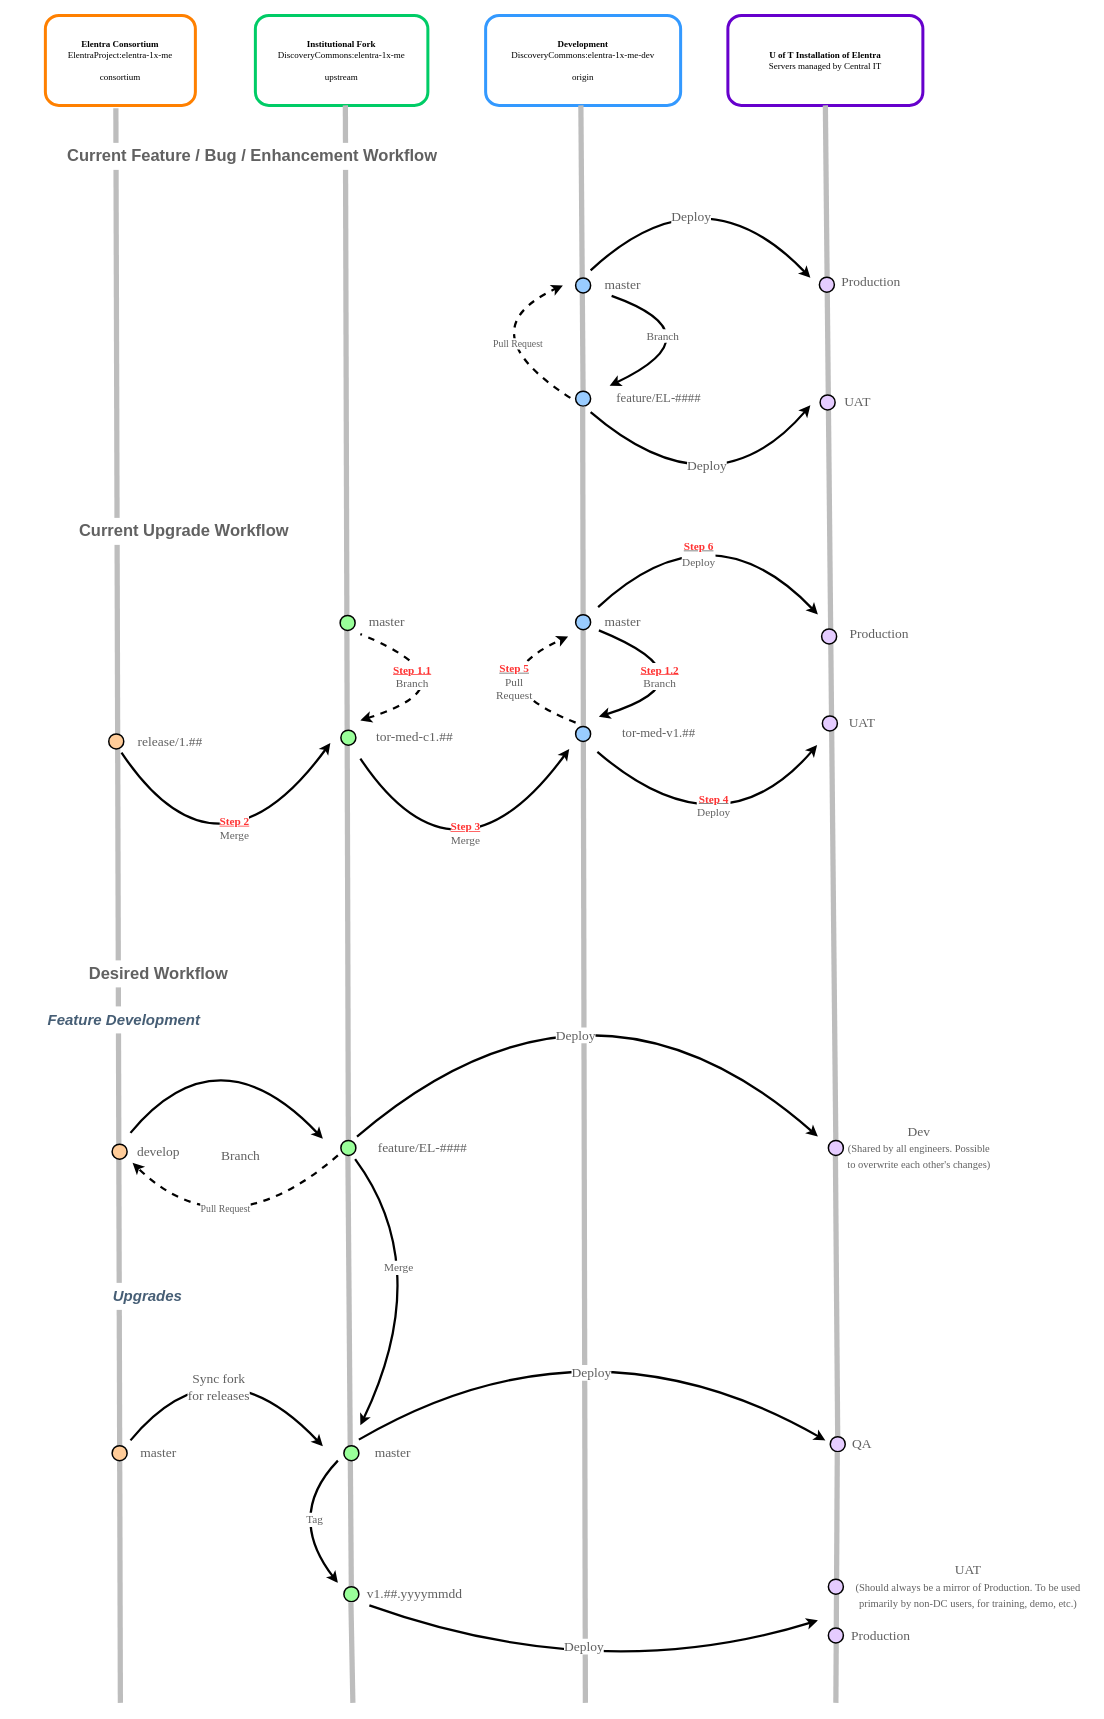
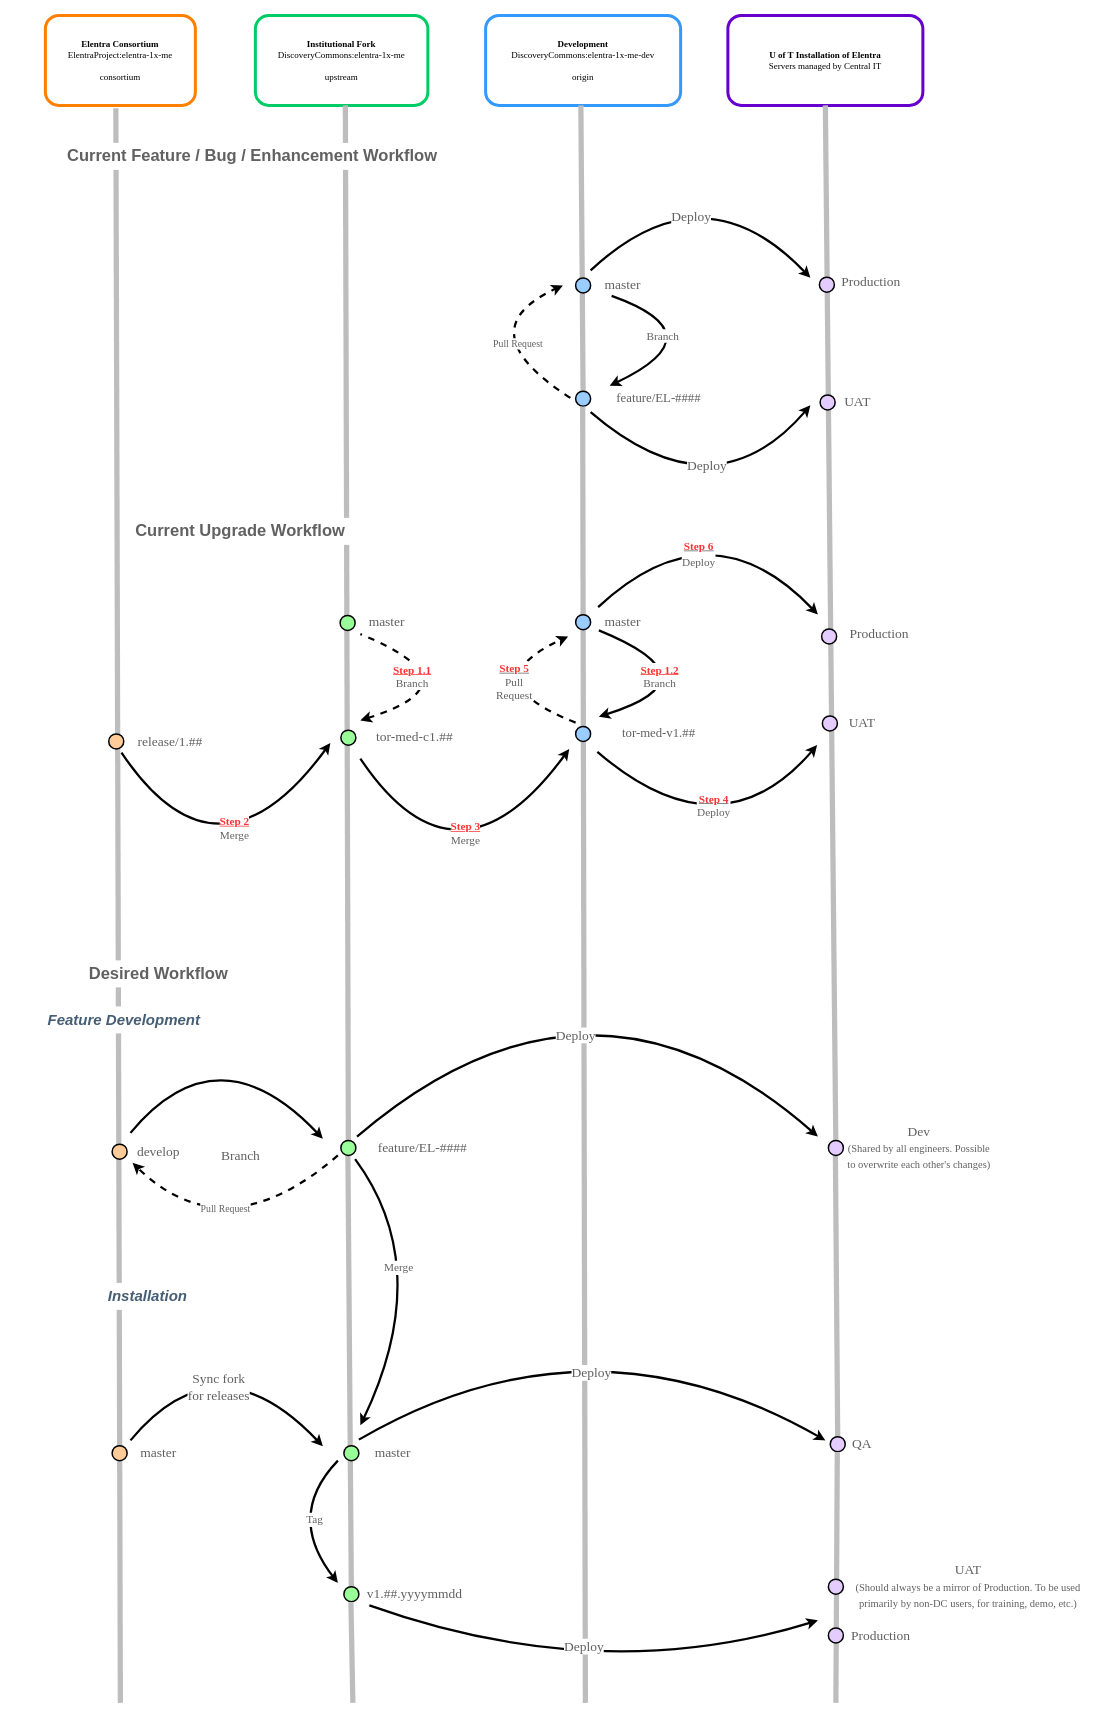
- <mxCell id="28" value="Current Upgrade Workflow" style="text;html=1;strokeColor=none;fillColor=default;align=center;verticalAlign=middle;whiteSpace=wrap;rounded=0;strokeWidth=4;fontFamily=Helvetica;fontSize=22;fontColor=#616161;fontStyle=1;spacingTop=0;spacing=2;" vertex="1" parent="1"><mxGeometry x="95" y="690" width="300" height="36" as="geometry" /></mxCell>
+ <mxCell id="28" value="Current Upgrade Workflow" style="text;html=1;strokeColor=none;fillColor=default;align=center;verticalAlign=middle;whiteSpace=wrap;rounded=0;strokeWidth=4;fontFamily=Helvetica;fontSize=22;fontColor=#616161;fontStyle=1;spacingTop=0;spacing=2;" vertex="1" parent="1"><mxGeometry x="170" y="690" width="300" height="36" as="geometry" /></mxCell>
- <mxCell id="97" value="&lt;i style=&quot;font-size: 20px;&quot;&gt;&lt;font color=&quot;#465e75&quot;&gt;Upgrades&lt;/font&gt;&lt;/i&gt;" style="text;html=1;strokeColor=none;fillColor=default;align=center;verticalAlign=middle;whiteSpace=wrap;rounded=0;strokeWidth=4;fontFamily=Helvetica;fontSize=22;fontColor=#616161;fontStyle=1;spacingTop=0;spacing=2;" vertex="1" parent="1"><mxGeometry x="119" y="1710" width="155" height="36" as="geometry" /></mxCell>
+ <mxCell id="97" value="&lt;i style=&quot;font-size: 20px;&quot;&gt;&lt;font color=&quot;#465e75&quot;&gt;Installation&lt;/font&gt;&lt;/i&gt;" style="text;html=1;strokeColor=none;fillColor=default;align=center;verticalAlign=middle;whiteSpace=wrap;rounded=0;strokeWidth=4;fontFamily=Helvetica;fontSize=22;fontColor=#616161;fontStyle=1;spacingTop=0;spacing=2;" vertex="1" parent="1"><mxGeometry x="119" y="1710" width="155" height="36" as="geometry" /></mxCell>
